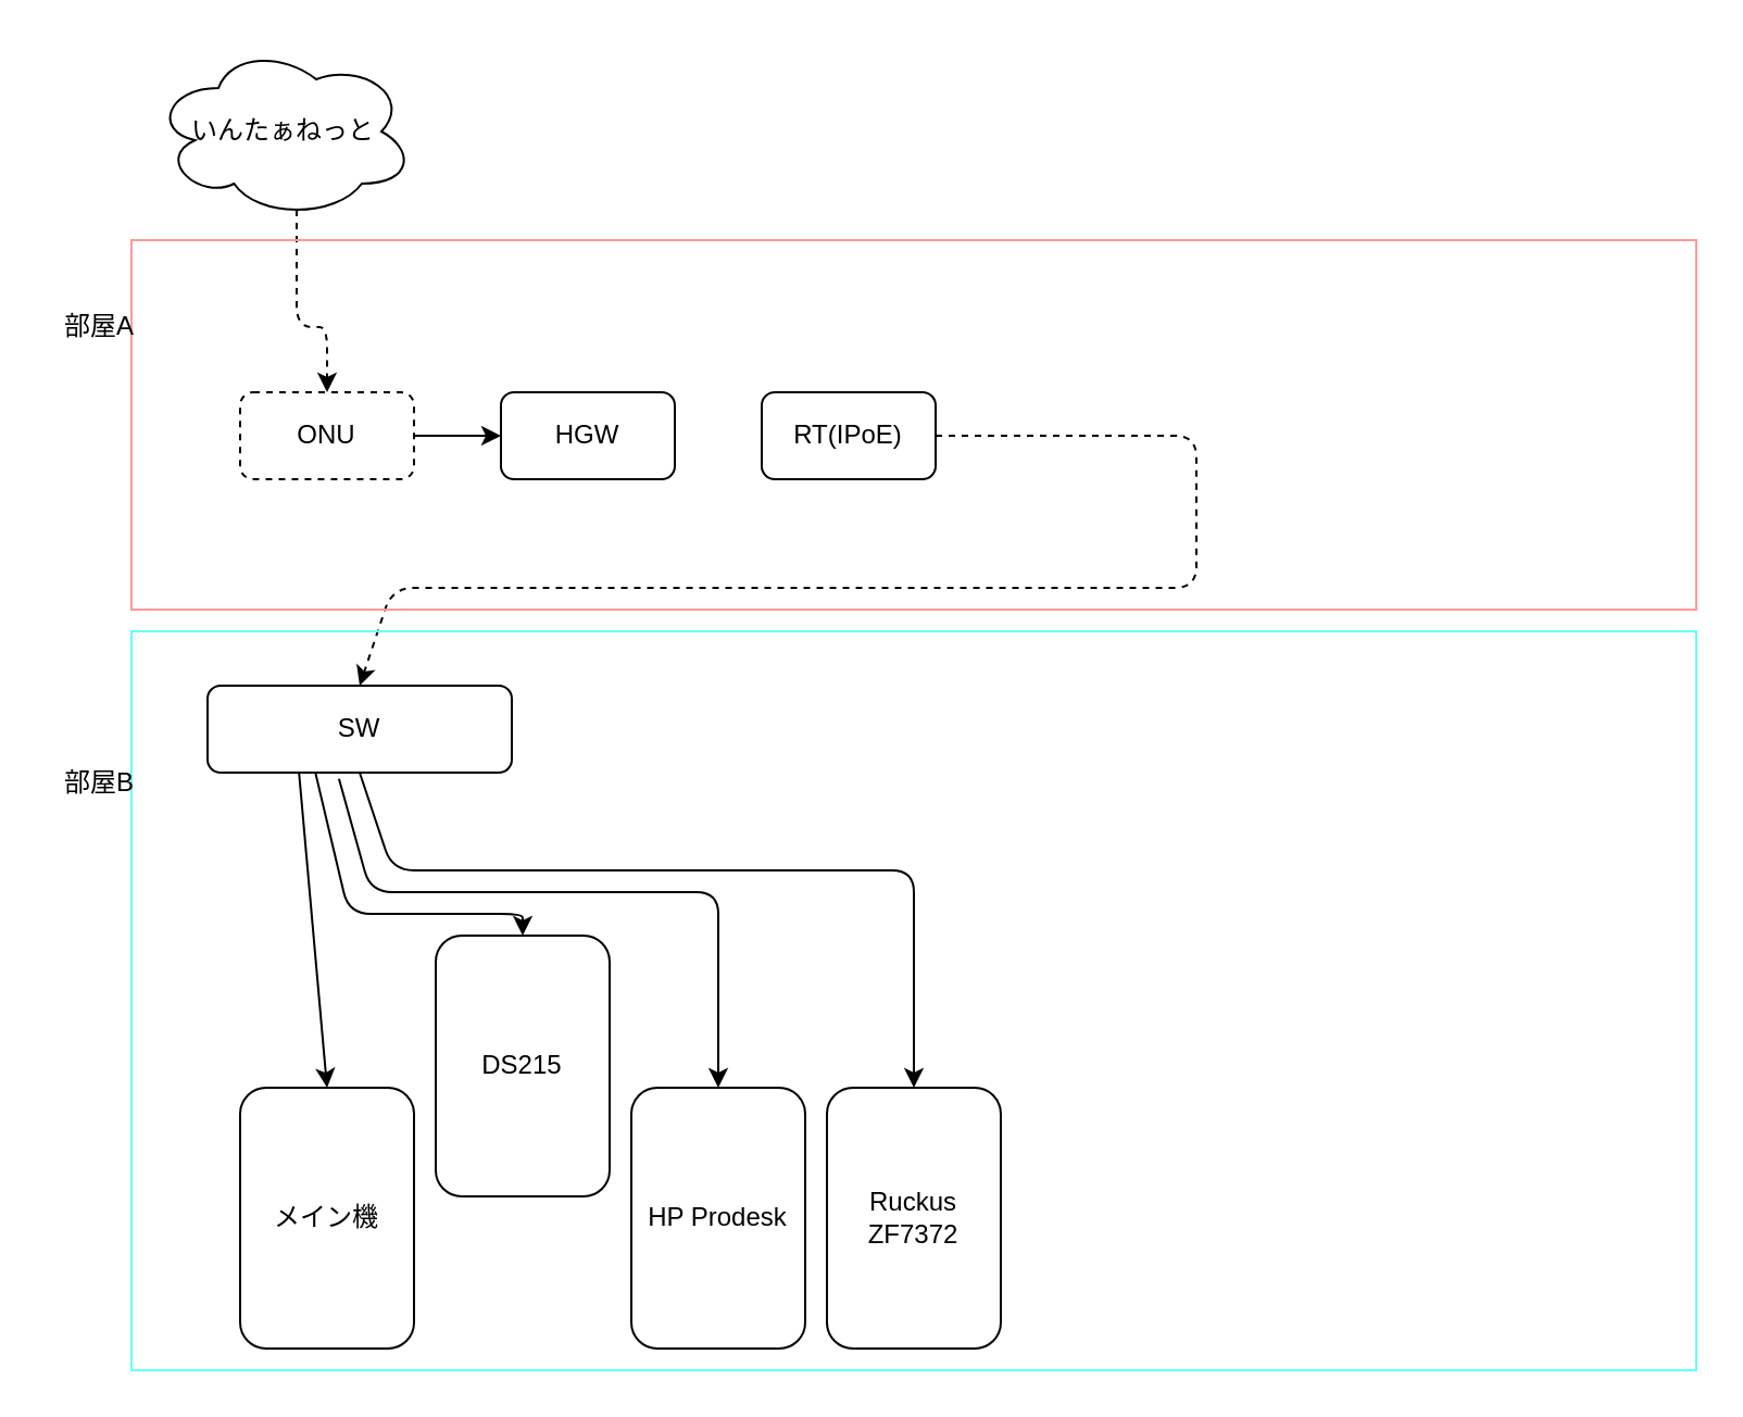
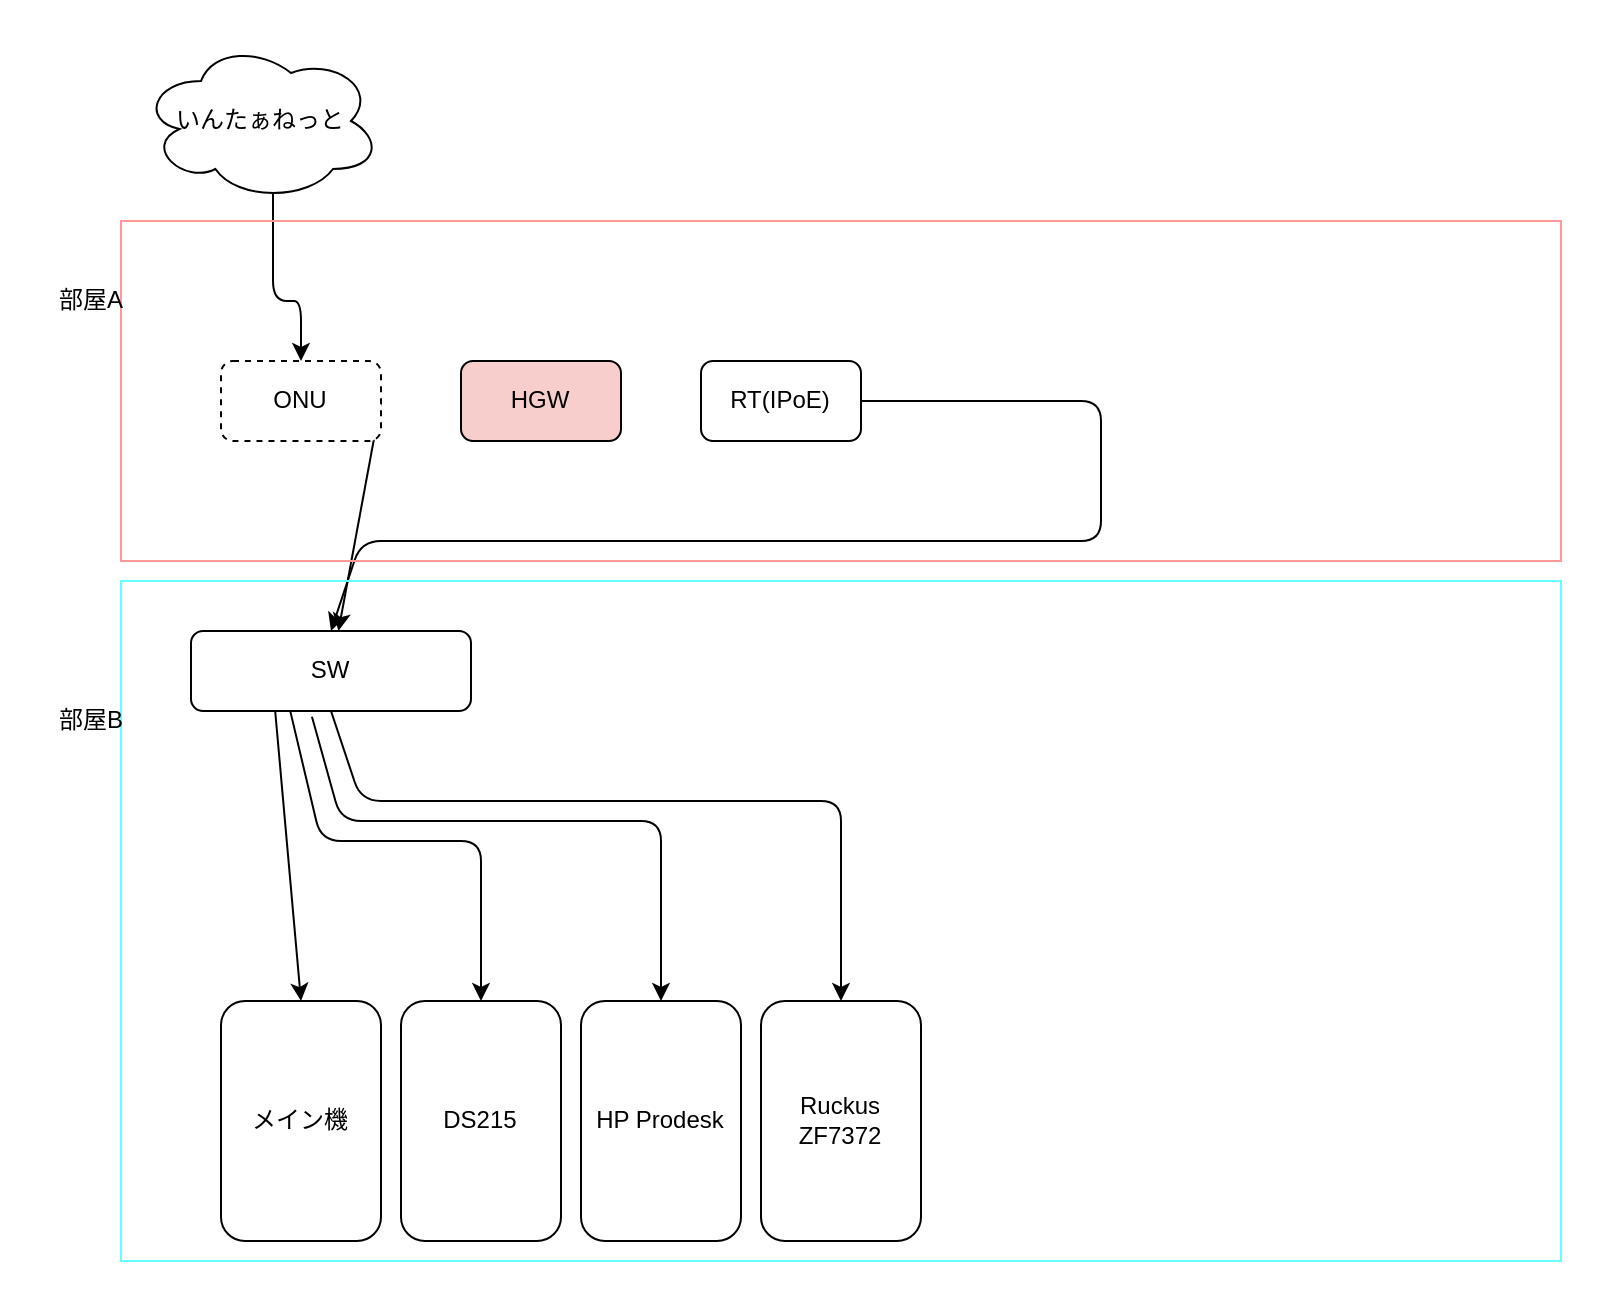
- <mxCell id="5" style="edgeStyle=none;html=1;exitX=0.55;exitY=0.95;exitDx=0;exitDy=0;exitPerimeter=0;entryX=0.5;entryY=0;entryDx=0;entryDy=0;dashed=1;" parent="1" source="6" target="3" edge="1"><mxGeometry relative="1" as="geometry"><Array as="points"><mxPoint x="136" y="150" /><mxPoint x="150" y="150" /></Array></mxGeometry></mxCell>
+ <mxCell id="5" style="edgeStyle=none;html=1;exitX=0.55;exitY=0.95;exitDx=0;exitDy=0;exitPerimeter=0;entryX=0.5;entryY=0;entryDx=0;entryDy=0;" parent="1" source="6" target="3" edge="1"><mxGeometry relative="1" as="geometry"><Array as="points"><mxPoint x="136" y="150" /><mxPoint x="150" y="150" /></Array></mxGeometry></mxCell>
- <mxCell id="2" style="edgeStyle=none;html=1;exitX=1;exitY=0.5;exitDx=0;exitDy=0;entryX=0;entryY=0.5;entryDx=0;entryDy=0;" parent="1" source="3" target="4" edge="1"><mxGeometry relative="1" as="geometry" /></mxCell>
+ <mxCell id="2" style="edgeStyle=none;html=1;exitX=1;exitY=0.5;exitDx=0;exitDy=0;" parent="1" source="3" target="13" edge="1"><mxGeometry relative="1" as="geometry" /></mxCell>
- <mxCell id="4" value="HGW" style="rounded=1;whiteSpace=wrap;html=1;" parent="1" vertex="1"><mxGeometry x="230" y="180" width="80" height="40" as="geometry" /></mxCell>
+ <mxCell id="4" value="HGW" style="rounded=1;whiteSpace=wrap;html=1;fillColor=#f8cecc;" parent="1" vertex="1"><mxGeometry x="230" y="180" width="80" height="40" as="geometry" /></mxCell>
- <mxCell id="7" style="edgeStyle=none;html=1;exitX=1;exitY=0.5;exitDx=0;exitDy=0;entryX=0.5;entryY=0;entryDx=0;entryDy=0;dashed=1;" parent="1" source="8" target="13" edge="1"><mxGeometry relative="1" as="geometry"><Array as="points"><mxPoint x="550" y="200" /><mxPoint x="550" y="270" /><mxPoint x="180" y="270" /></Array><mxPoint x="510" y="220" as="sourcePoint" /></mxGeometry></mxCell>
+ <mxCell id="7" style="edgeStyle=none;html=1;exitX=1;exitY=0.5;exitDx=0;exitDy=0;entryX=0.5;entryY=0;entryDx=0;entryDy=0;" parent="1" source="8" target="13" edge="1"><mxGeometry relative="1" as="geometry"><Array as="points"><mxPoint x="550" y="200" /><mxPoint x="550" y="270" /><mxPoint x="180" y="270" /></Array><mxPoint x="510" y="220" as="sourcePoint" /></mxGeometry></mxCell>
- <mxCell id="14" value="DS215" style="rounded=1;whiteSpace=wrap;html=1;fillColor=default;gradientColor=none;" parent="1" vertex="1"><mxGeometry x="200" y="430" width="80" height="120" as="geometry" /></mxCell>
+ <mxCell id="14" value="DS215" style="rounded=1;whiteSpace=wrap;html=1;fillColor=default;gradientColor=none;" parent="1" vertex="1"><mxGeometry x="200" y="500" width="80" height="120" as="geometry" /></mxCell>
